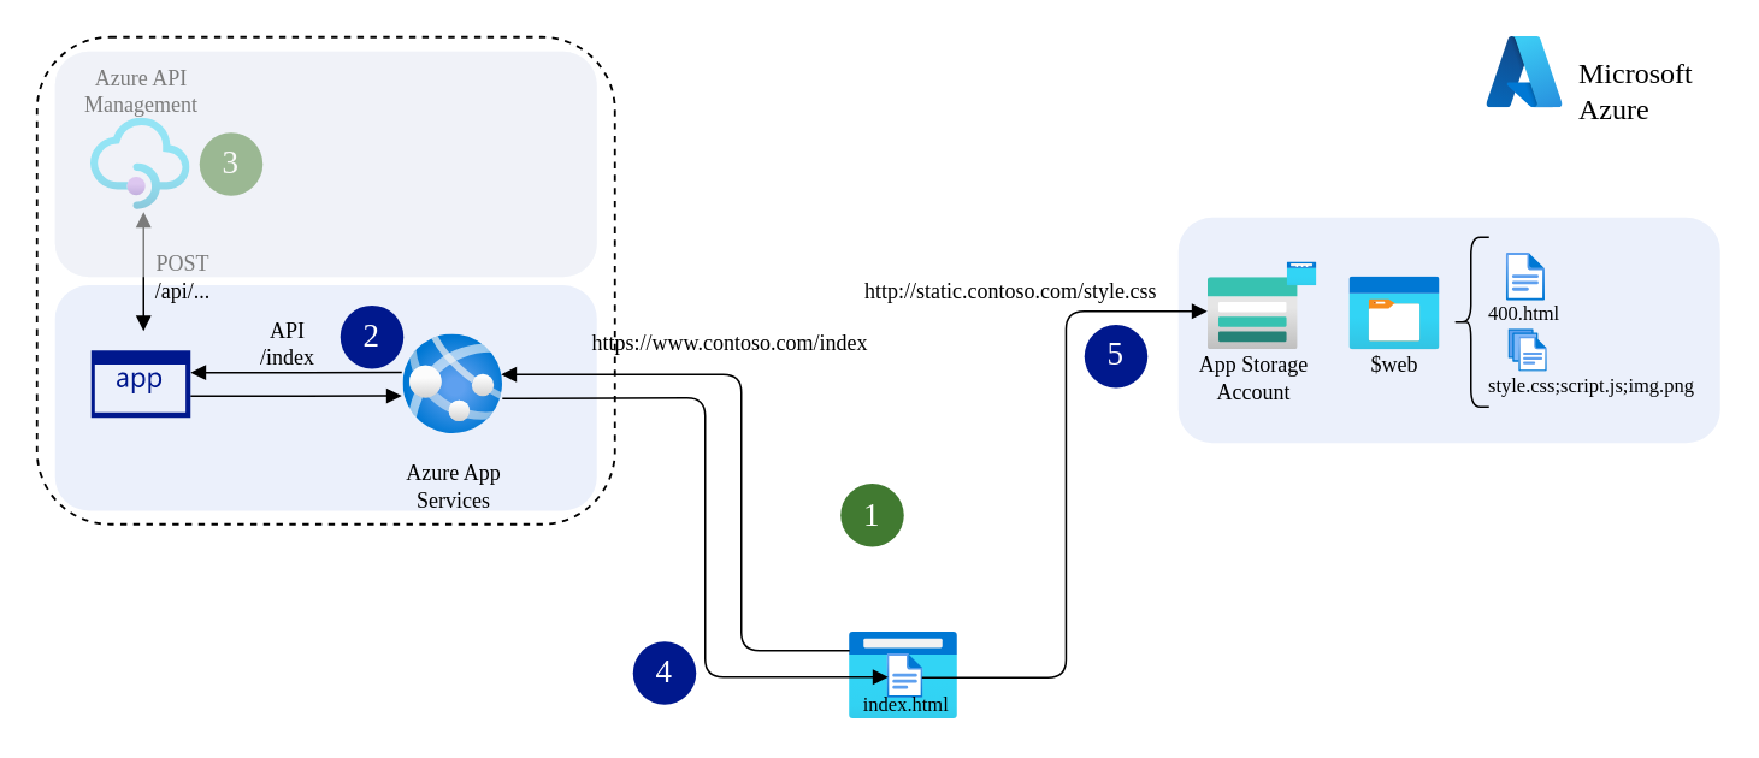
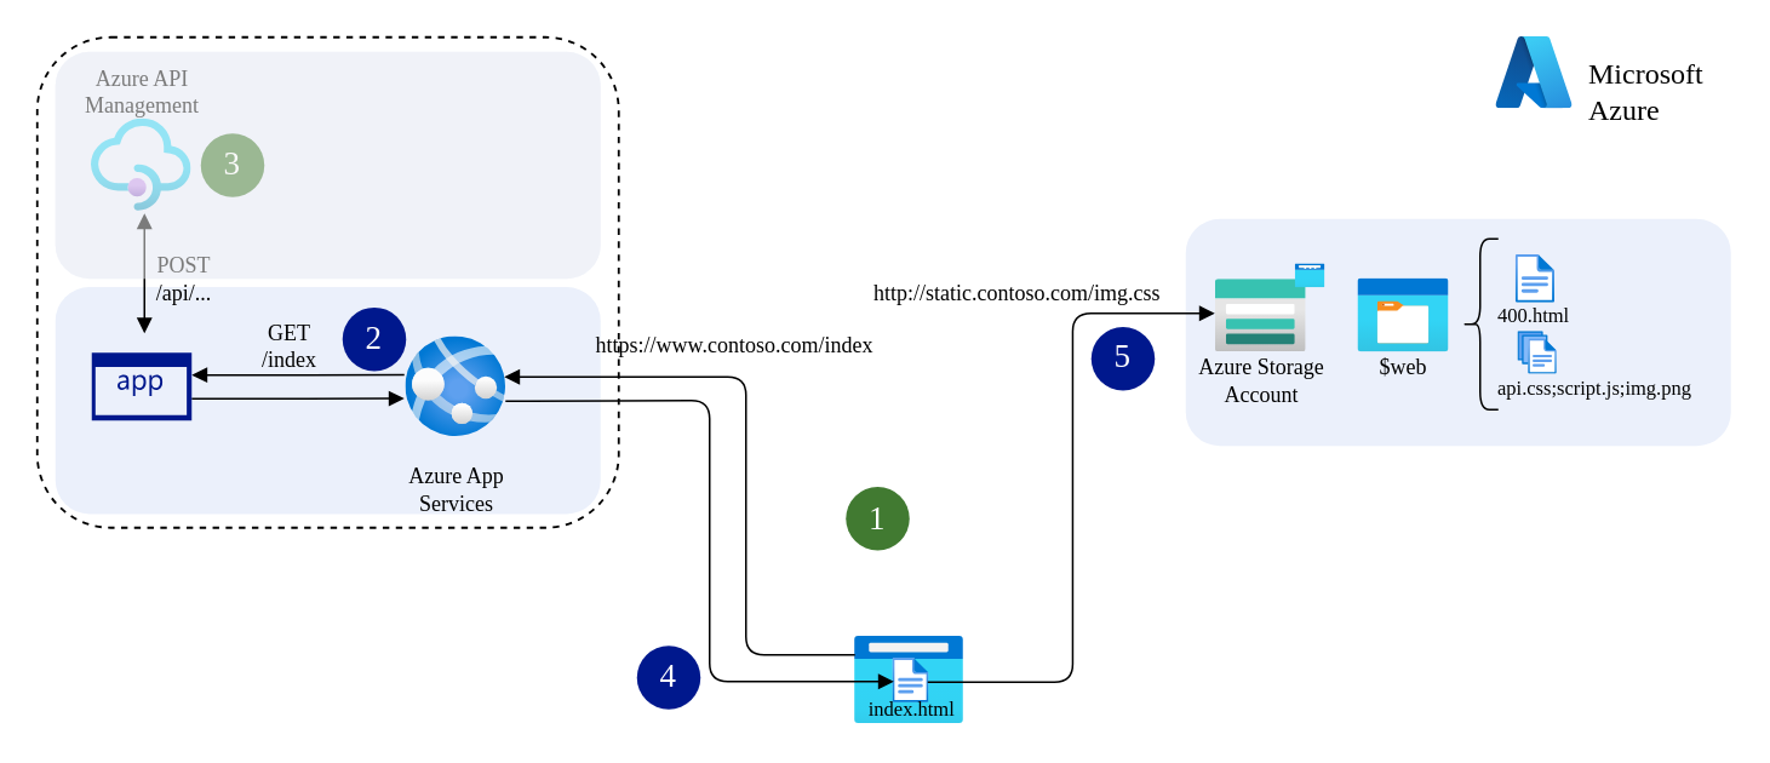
- <mxCell id="40" value="http://static.contoso.com/style.css" style="text;html=1;strokeColor=none;fillColor=none;align=center;verticalAlign=middle;whiteSpace=wrap;rounded=0;fontColor=#000000;fontFamily=Azure;fontSource=https%3A%2F%2Fc.s-microsoft.com%2Fstatic%2Ffonts%2Fsegoe-ui%2Fwest-european%2Fnormal%2Flatest.woff2;fontSize=12;" vertex="1" parent="1"><mxGeometry x="469" y="150.9" width="181" height="20" as="geometry" /></mxCell>
+ <mxCell id="40" value="http://static.contoso.com/img.css" style="text;html=1;strokeColor=none;fillColor=none;align=center;verticalAlign=middle;whiteSpace=wrap;rounded=0;fontColor=#000000;fontFamily=Azure;fontSource=https%3A%2F%2Fc.s-microsoft.com%2Fstatic%2Ffonts%2Fsegoe-ui%2Fwest-european%2Fnormal%2Flatest.woff2;fontSize=12;" vertex="1" parent="1"><mxGeometry x="469" y="150.9" width="181" height="20" as="geometry" /></mxCell>
- <mxCell id="34" value="API&lt;div&gt;/index&lt;/div&gt;" style="text;html=1;strokeColor=none;fillColor=none;align=center;verticalAlign=middle;whiteSpace=wrap;rounded=0;fontColor=#000000;fontFamily=Azure;fontSource=https%3A%2F%2Fc.s-microsoft.com%2Fstatic%2Ffonts%2Fsegoe-ui%2Fwest-european%2Fnormal%2Flatest.woff2;fontSize=12;" vertex="1" parent="1"><mxGeometry x="119" y="180" width="80" height="20" as="geometry" /></mxCell>
+ <mxCell id="34" value="GET&lt;div&gt;/index&lt;/div&gt;" style="text;html=1;strokeColor=none;fillColor=none;align=center;verticalAlign=middle;whiteSpace=wrap;rounded=0;fontColor=#000000;fontFamily=Azure;fontSource=https%3A%2F%2Fc.s-microsoft.com%2Fstatic%2Ffonts%2Fsegoe-ui%2Fwest-european%2Fnormal%2Flatest.woff2;fontSize=12;" vertex="1" parent="1"><mxGeometry x="119" y="180" width="80" height="20" as="geometry" /></mxCell>
- <mxCell id="11" value="App Storage&lt;div style=&quot;font-size: 12px;&quot;&gt;Account&lt;/div&gt;" style="text;html=1;strokeColor=none;fillColor=none;align=center;verticalAlign=middle;whiteSpace=wrap;rounded=0;fontColor=#000000;fontFamily=Azure;fontSource=https%3A%2F%2Fc.s-microsoft.com%2Fstatic%2Ffonts%2Fsegoe-ui%2Fwest-european%2Fnormal%2Flatest.woff2;fontSize=12;" parent="10" vertex="1"><mxGeometry y="45.5" width="80" height="20" as="geometry" /></mxCell>
+ <mxCell id="11" value="Azure Storage&lt;div style=&quot;font-size: 12px;&quot;&gt;Account&lt;/div&gt;" style="text;html=1;strokeColor=none;fillColor=none;align=center;verticalAlign=middle;whiteSpace=wrap;rounded=0;fontColor=#000000;fontFamily=Azure;fontSource=https%3A%2F%2Fc.s-microsoft.com%2Fstatic%2Ffonts%2Fsegoe-ui%2Fwest-european%2Fnormal%2Flatest.woff2;fontSize=12;" parent="10" vertex="1"><mxGeometry y="45.5" width="80" height="20" as="geometry" /></mxCell>
- <mxCell id="26" value="style.css;script.js;img.png" style="text;html=1;strokeColor=none;fillColor=none;align=left;verticalAlign=middle;whiteSpace=wrap;rounded=0;fontColor=#000000;fontFamily=Azure;fontSource=https%3A%2F%2Fc.s-microsoft.com%2Fstatic%2Ffonts%2Fsegoe-ui%2Fwest-european%2Fnormal%2Flatest.woff2;fontSize=11;" vertex="1" parent="1"><mxGeometry x="822.16" y="185" width="129.84" height="55.81" as="geometry" /></mxCell>
+ <mxCell id="26" value="api.css;script.js;img.png" style="text;html=1;strokeColor=none;fillColor=none;align=left;verticalAlign=middle;whiteSpace=wrap;rounded=0;fontColor=#000000;fontFamily=Azure;fontSource=https%3A%2F%2Fc.s-microsoft.com%2Fstatic%2Ffonts%2Fsegoe-ui%2Fwest-european%2Fnormal%2Flatest.woff2;fontSize=11;" vertex="1" parent="1"><mxGeometry x="822.16" y="185" width="129.84" height="55.81" as="geometry" /></mxCell>
